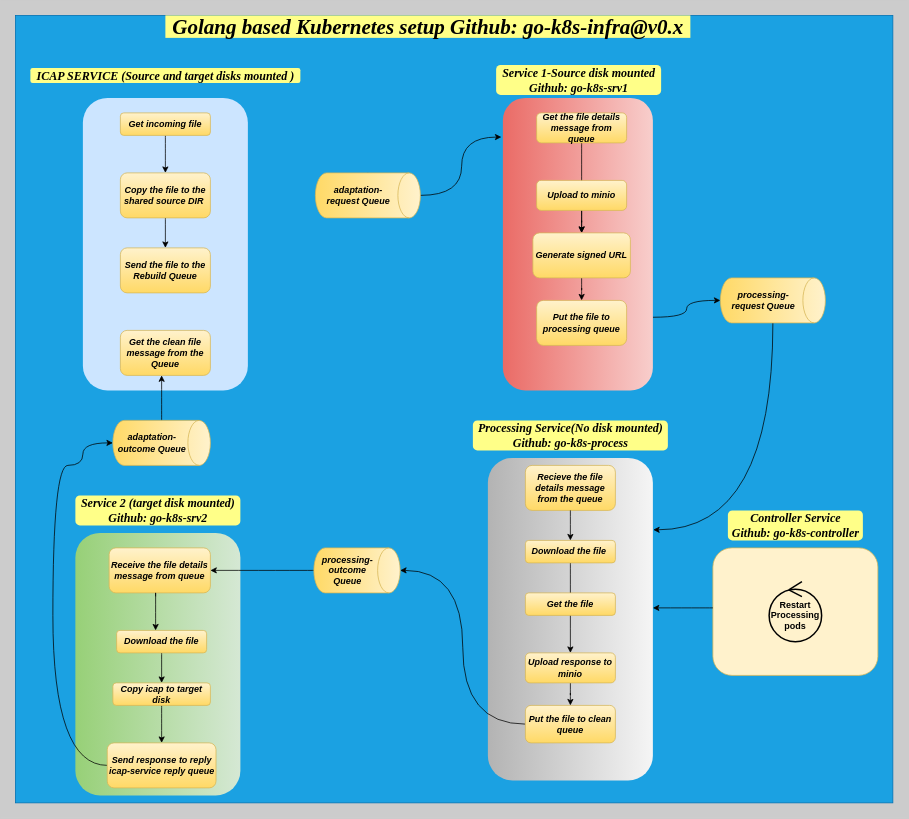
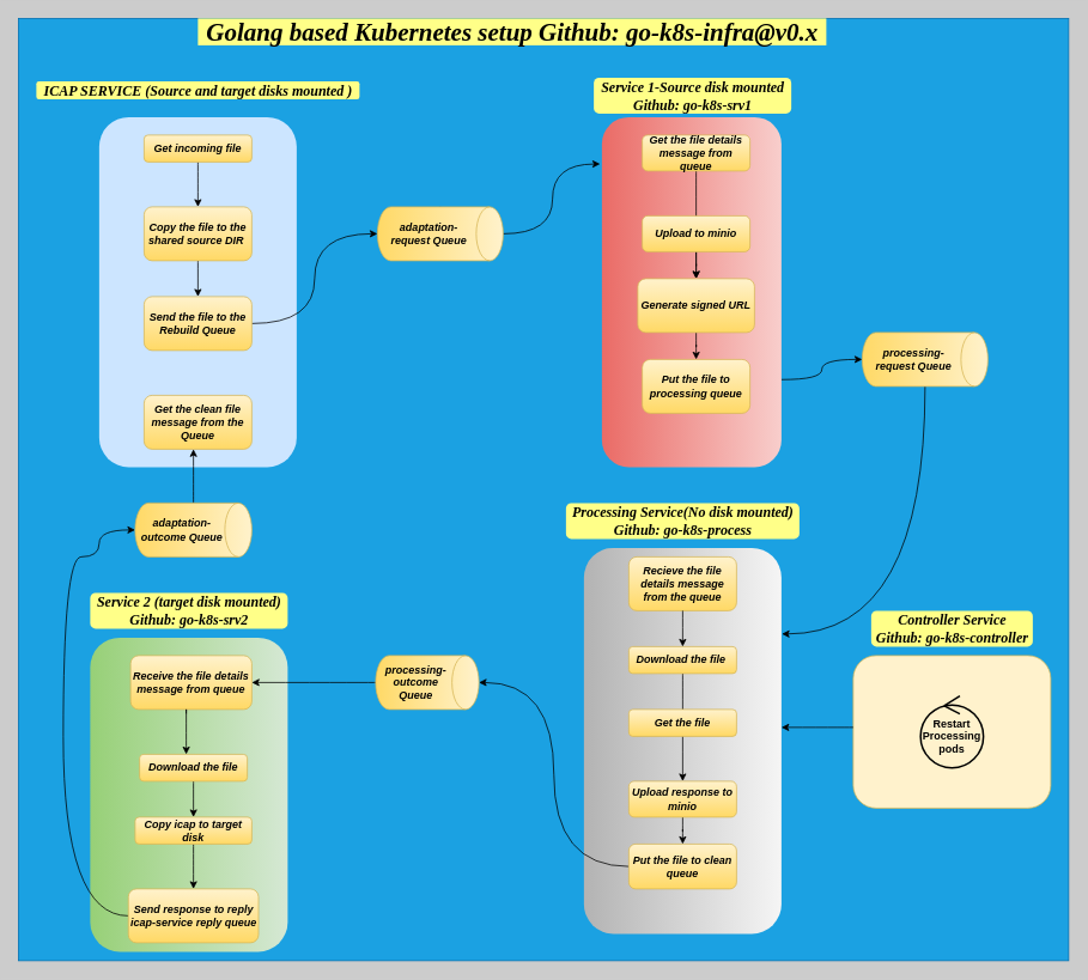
+ <mxCell id="9" style="edgeStyle=orthogonalEdgeStyle;orthogonalLoop=1;jettySize=auto;html=1;entryX=0.5;entryY=1;entryDx=0;entryDy=0;entryPerimeter=0;curved=1;" parent="1" source="10" target="22" edge="1"><mxGeometry relative="1" as="geometry" /></mxCell>
